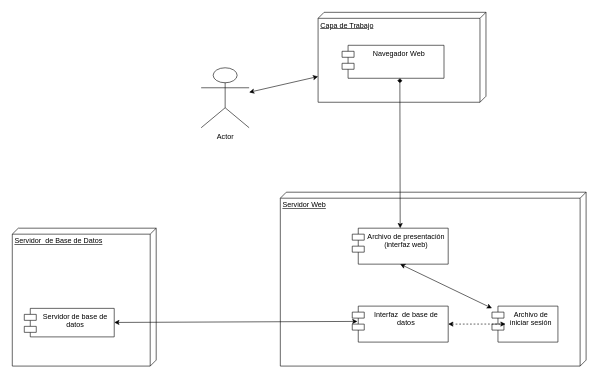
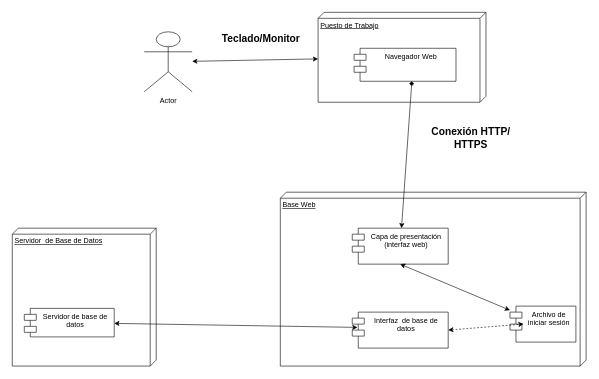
- <mxCell id="4" value="Capa de Trabajo" style="verticalAlign=top;align=left;spacingTop=8;spacingLeft=2;spacingRight=12;shape=cube;size=10;direction=south;fontStyle=4;html=1;whiteSpace=wrap;strokeColor=default;fontFamily=Helvetica;fontSize=12;fontColor=default;fillColor=default;" vertex="1" parent="3"><mxGeometry width="280" height="150" as="geometry" /></mxCell>
+ <mxCell id="4" value="Puesto de Trabajo" style="verticalAlign=top;align=left;spacingTop=8;spacingLeft=2;spacingRight=12;shape=cube;size=10;direction=south;fontStyle=4;html=1;whiteSpace=wrap;strokeColor=default;fontFamily=Helvetica;fontSize=12;fontColor=default;fillColor=default;" vertex="1" parent="3"><mxGeometry width="280" height="150" as="geometry" /></mxCell>
+ <mxCell id="19" value="&lt;b style=&quot;font-size: 17px;&quot;&gt;&lt;font style=&quot;font-size: 17px;&quot;&gt;Teclado/Monitor&lt;/font&gt;&lt;/b&gt;" style="text;html=1;align=center;verticalAlign=middle;whiteSpace=wrap;rounded=0;fontFamily=Helvetica;fontSize=17;fontColor=default;" vertex="1" parent="1"><mxGeometry x="380" y="40" width="110" height="50" as="geometry" /></mxCell>
- <mxCell id="5" value="Navegador Web" style="shape=module;align=left;spacingLeft=20;align=center;verticalAlign=top;whiteSpace=wrap;html=1;strokeColor=default;fontFamily=Helvetica;fontSize=12;fontColor=default;fillColor=default;" vertex="1" parent="3"><mxGeometry x="40" y="55" width="170" height="55" as="geometry" /></mxCell>
+ <mxCell id="5" value="Navegador Web" style="shape=module;align=left;spacingLeft=20;align=center;verticalAlign=top;whiteSpace=wrap;html=1;strokeColor=default;fontFamily=Helvetica;fontSize=12;fontColor=default;fillColor=default;" vertex="1" parent="3"><mxGeometry x="60" y="60" width="170" height="55" as="geometry" /></mxCell>
- <mxCell id="2" value="Actor" style="shape=umlActor;verticalLabelPosition=bottom;verticalAlign=top;html=1;outlineConnect=0;" vertex="1" parent="1"><mxGeometry x="335" y="112.5" width="80" height="100" as="geometry" /></mxCell>
+ <mxCell id="2" value="Actor" style="shape=umlActor;verticalLabelPosition=bottom;verticalAlign=top;html=1;outlineConnect=0;" vertex="1" parent="1"><mxGeometry x="240" y="52.5" width="80" height="100" as="geometry" /></mxCell>
+ <mxCell id="20" value="&lt;font style=&quot;font-size: 17px;&quot;&gt;&lt;b style=&quot;font-size: 17px;&quot;&gt;Conexión HTTP/ HTTPS&lt;/b&gt;&lt;/font&gt;" style="text;html=1;align=center;verticalAlign=middle;whiteSpace=wrap;rounded=0;fontFamily=Helvetica;fontSize=17;fontColor=default;" vertex="1" parent="1"><mxGeometry x="700" y="200" width="170" height="60" as="geometry" /></mxCell>
- <mxCell id="8" value="Servidor Web" style="verticalAlign=top;align=left;spacingTop=8;spacingLeft=2;spacingRight=12;shape=cube;size=10;direction=south;fontStyle=4;html=1;whiteSpace=wrap;strokeColor=default;fontFamily=Helvetica;fontSize=12;fontColor=default;fillColor=default;" vertex="1" parent="7"><mxGeometry width="510" height="290" as="geometry" /></mxCell>
+ <mxCell id="8" value="Base Web" style="verticalAlign=top;align=left;spacingTop=8;spacingLeft=2;spacingRight=12;shape=cube;size=10;direction=south;fontStyle=4;html=1;whiteSpace=wrap;strokeColor=default;fontFamily=Helvetica;fontSize=12;fontColor=default;fillColor=default;" vertex="1" parent="7"><mxGeometry width="510" height="290" as="geometry" /></mxCell>
- <mxCell id="9" value="Archivo de presentación&lt;br&gt;(interfaz web)" style="shape=module;align=left;spacingLeft=20;align=center;verticalAlign=top;whiteSpace=wrap;html=1;strokeColor=default;fontFamily=Helvetica;fontSize=12;fontColor=default;fillColor=default;" vertex="1" parent="7"><mxGeometry x="120" y="60" width="160" height="60" as="geometry" /></mxCell>
+ <mxCell id="9" value="Capa de presentación&lt;br&gt;(interfaz web)" style="shape=module;align=left;spacingLeft=20;align=center;verticalAlign=top;whiteSpace=wrap;html=1;strokeColor=default;fontFamily=Helvetica;fontSize=12;fontColor=default;fillColor=default;" vertex="1" parent="7"><mxGeometry x="120" y="60" width="160" height="60" as="geometry" /></mxCell>
- <mxCell id="10" value="Interfaz&amp;nbsp; de base de datos" style="shape=module;align=left;spacingLeft=20;align=center;verticalAlign=top;whiteSpace=wrap;html=1;strokeColor=default;fontFamily=Helvetica;fontSize=12;fontColor=default;fillColor=default;" vertex="1" parent="7"><mxGeometry x="120" y="190" width="160" height="60" as="geometry" /></mxCell>
+ <mxCell id="10" value="Interfaz&amp;nbsp; de base de datos" style="shape=module;align=left;spacingLeft=20;align=center;verticalAlign=top;whiteSpace=wrap;html=1;strokeColor=default;fontFamily=Helvetica;fontSize=12;fontColor=default;fillColor=default;" vertex="1" parent="7"><mxGeometry x="120" y="200" width="160" height="60" as="geometry" /></mxCell>
- <mxCell id="11" value="Archivo de&lt;br&gt;iniciar sesión" style="shape=module;align=left;spacingLeft=20;align=center;verticalAlign=top;whiteSpace=wrap;html=1;strokeColor=default;fontFamily=Helvetica;fontSize=12;fontColor=default;fillColor=default;" vertex="1" parent="7"><mxGeometry x="353" y="190" width="110" height="60" as="geometry" /></mxCell>
+ <mxCell id="11" value="Archivo de&lt;br&gt;iniciar sesión" style="shape=module;align=left;spacingLeft=20;align=center;verticalAlign=top;whiteSpace=wrap;html=1;strokeColor=default;fontFamily=Helvetica;fontSize=12;fontColor=default;fillColor=default;" vertex="1" parent="7"><mxGeometry x="383" y="190" width="110" height="60" as="geometry" /></mxCell>
